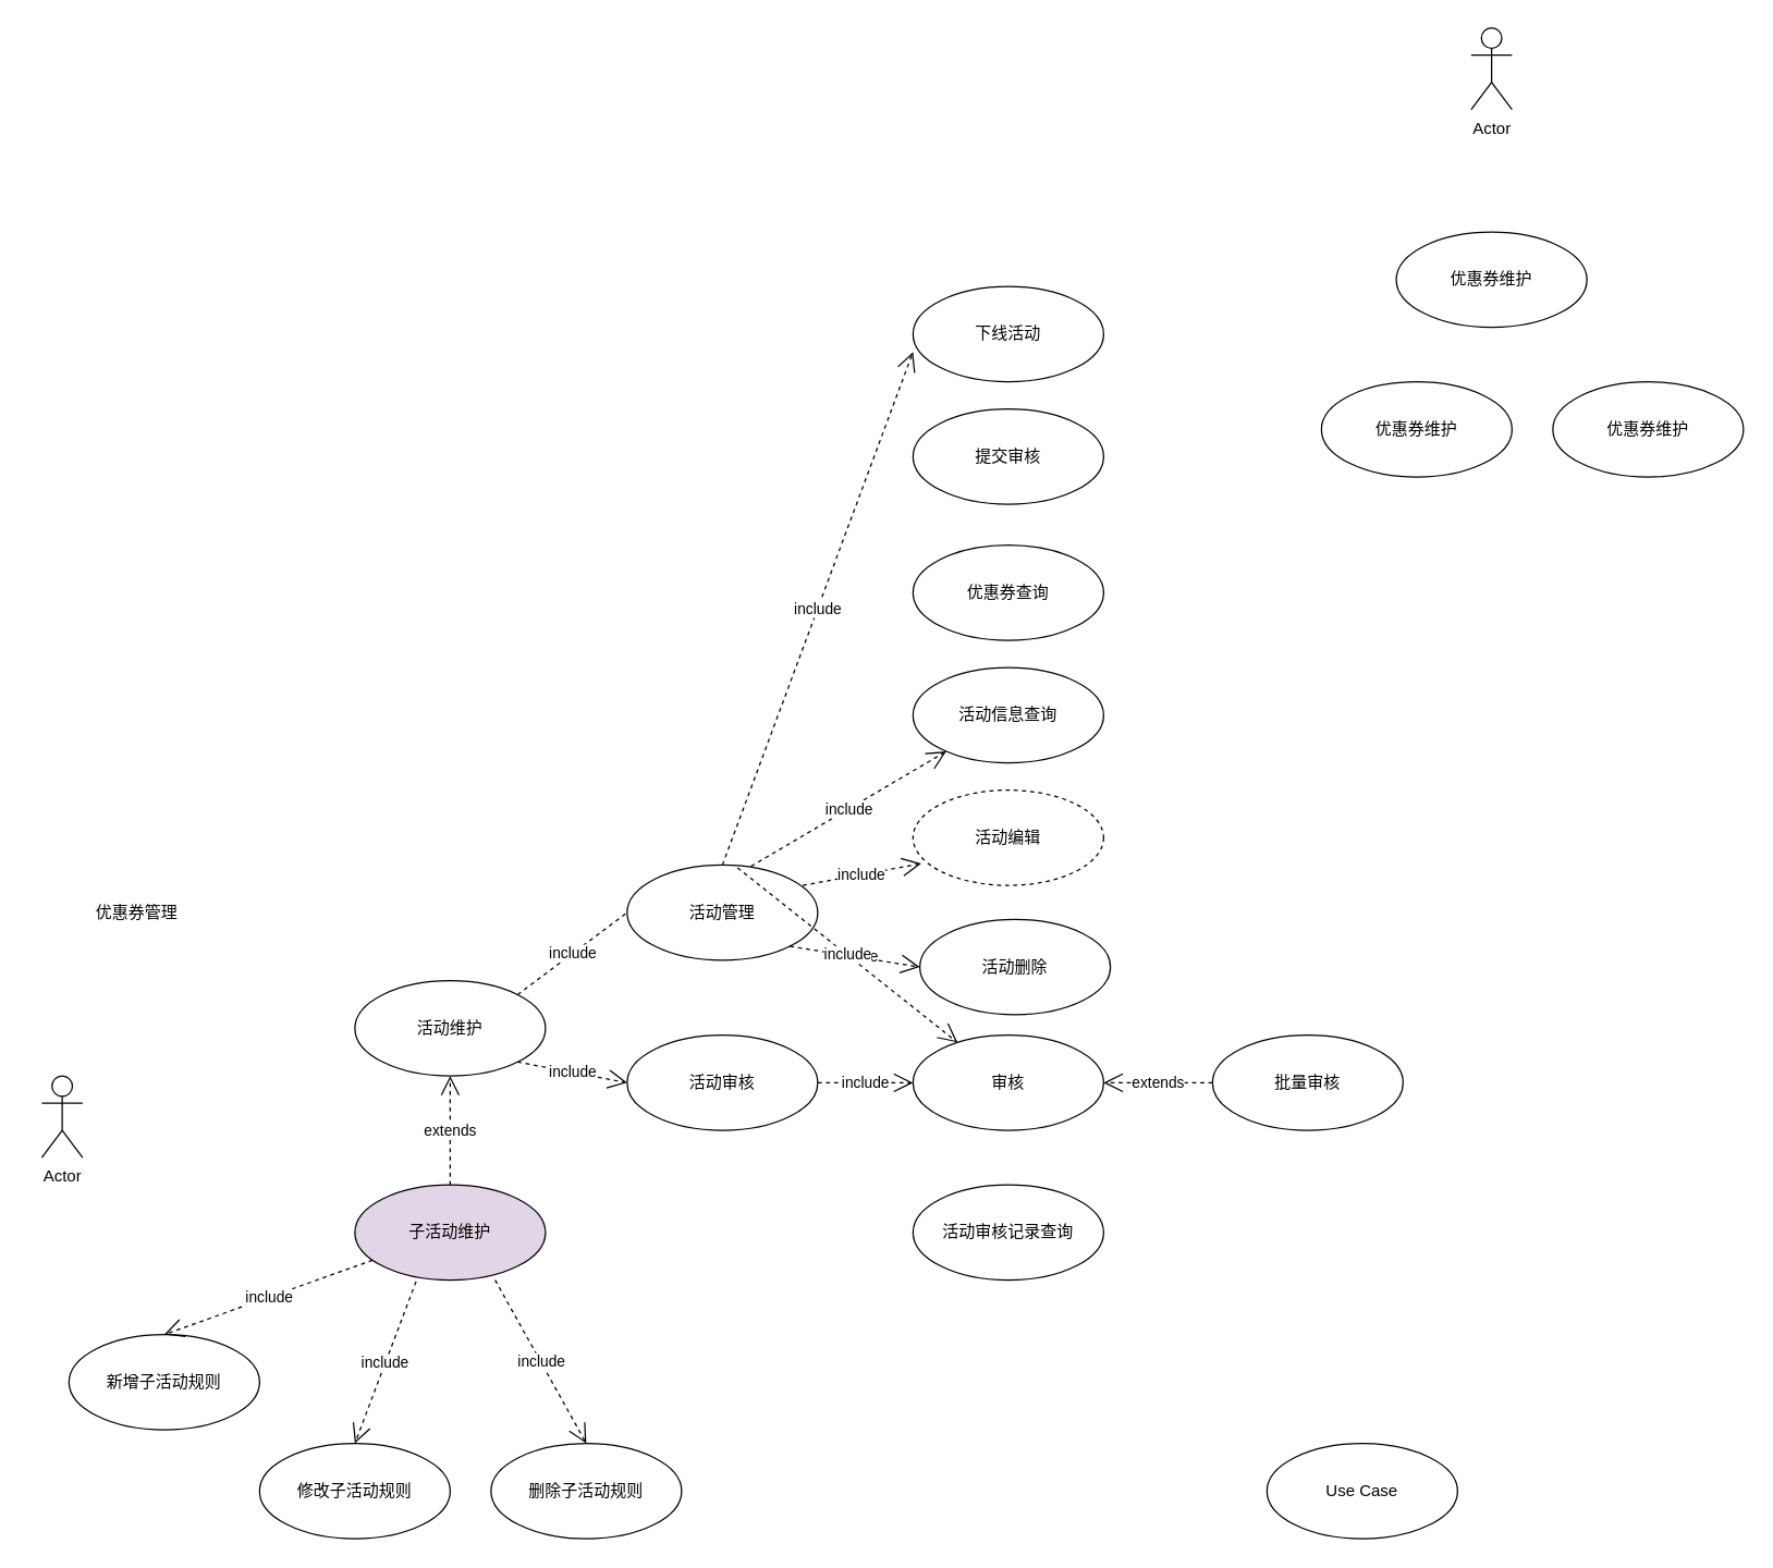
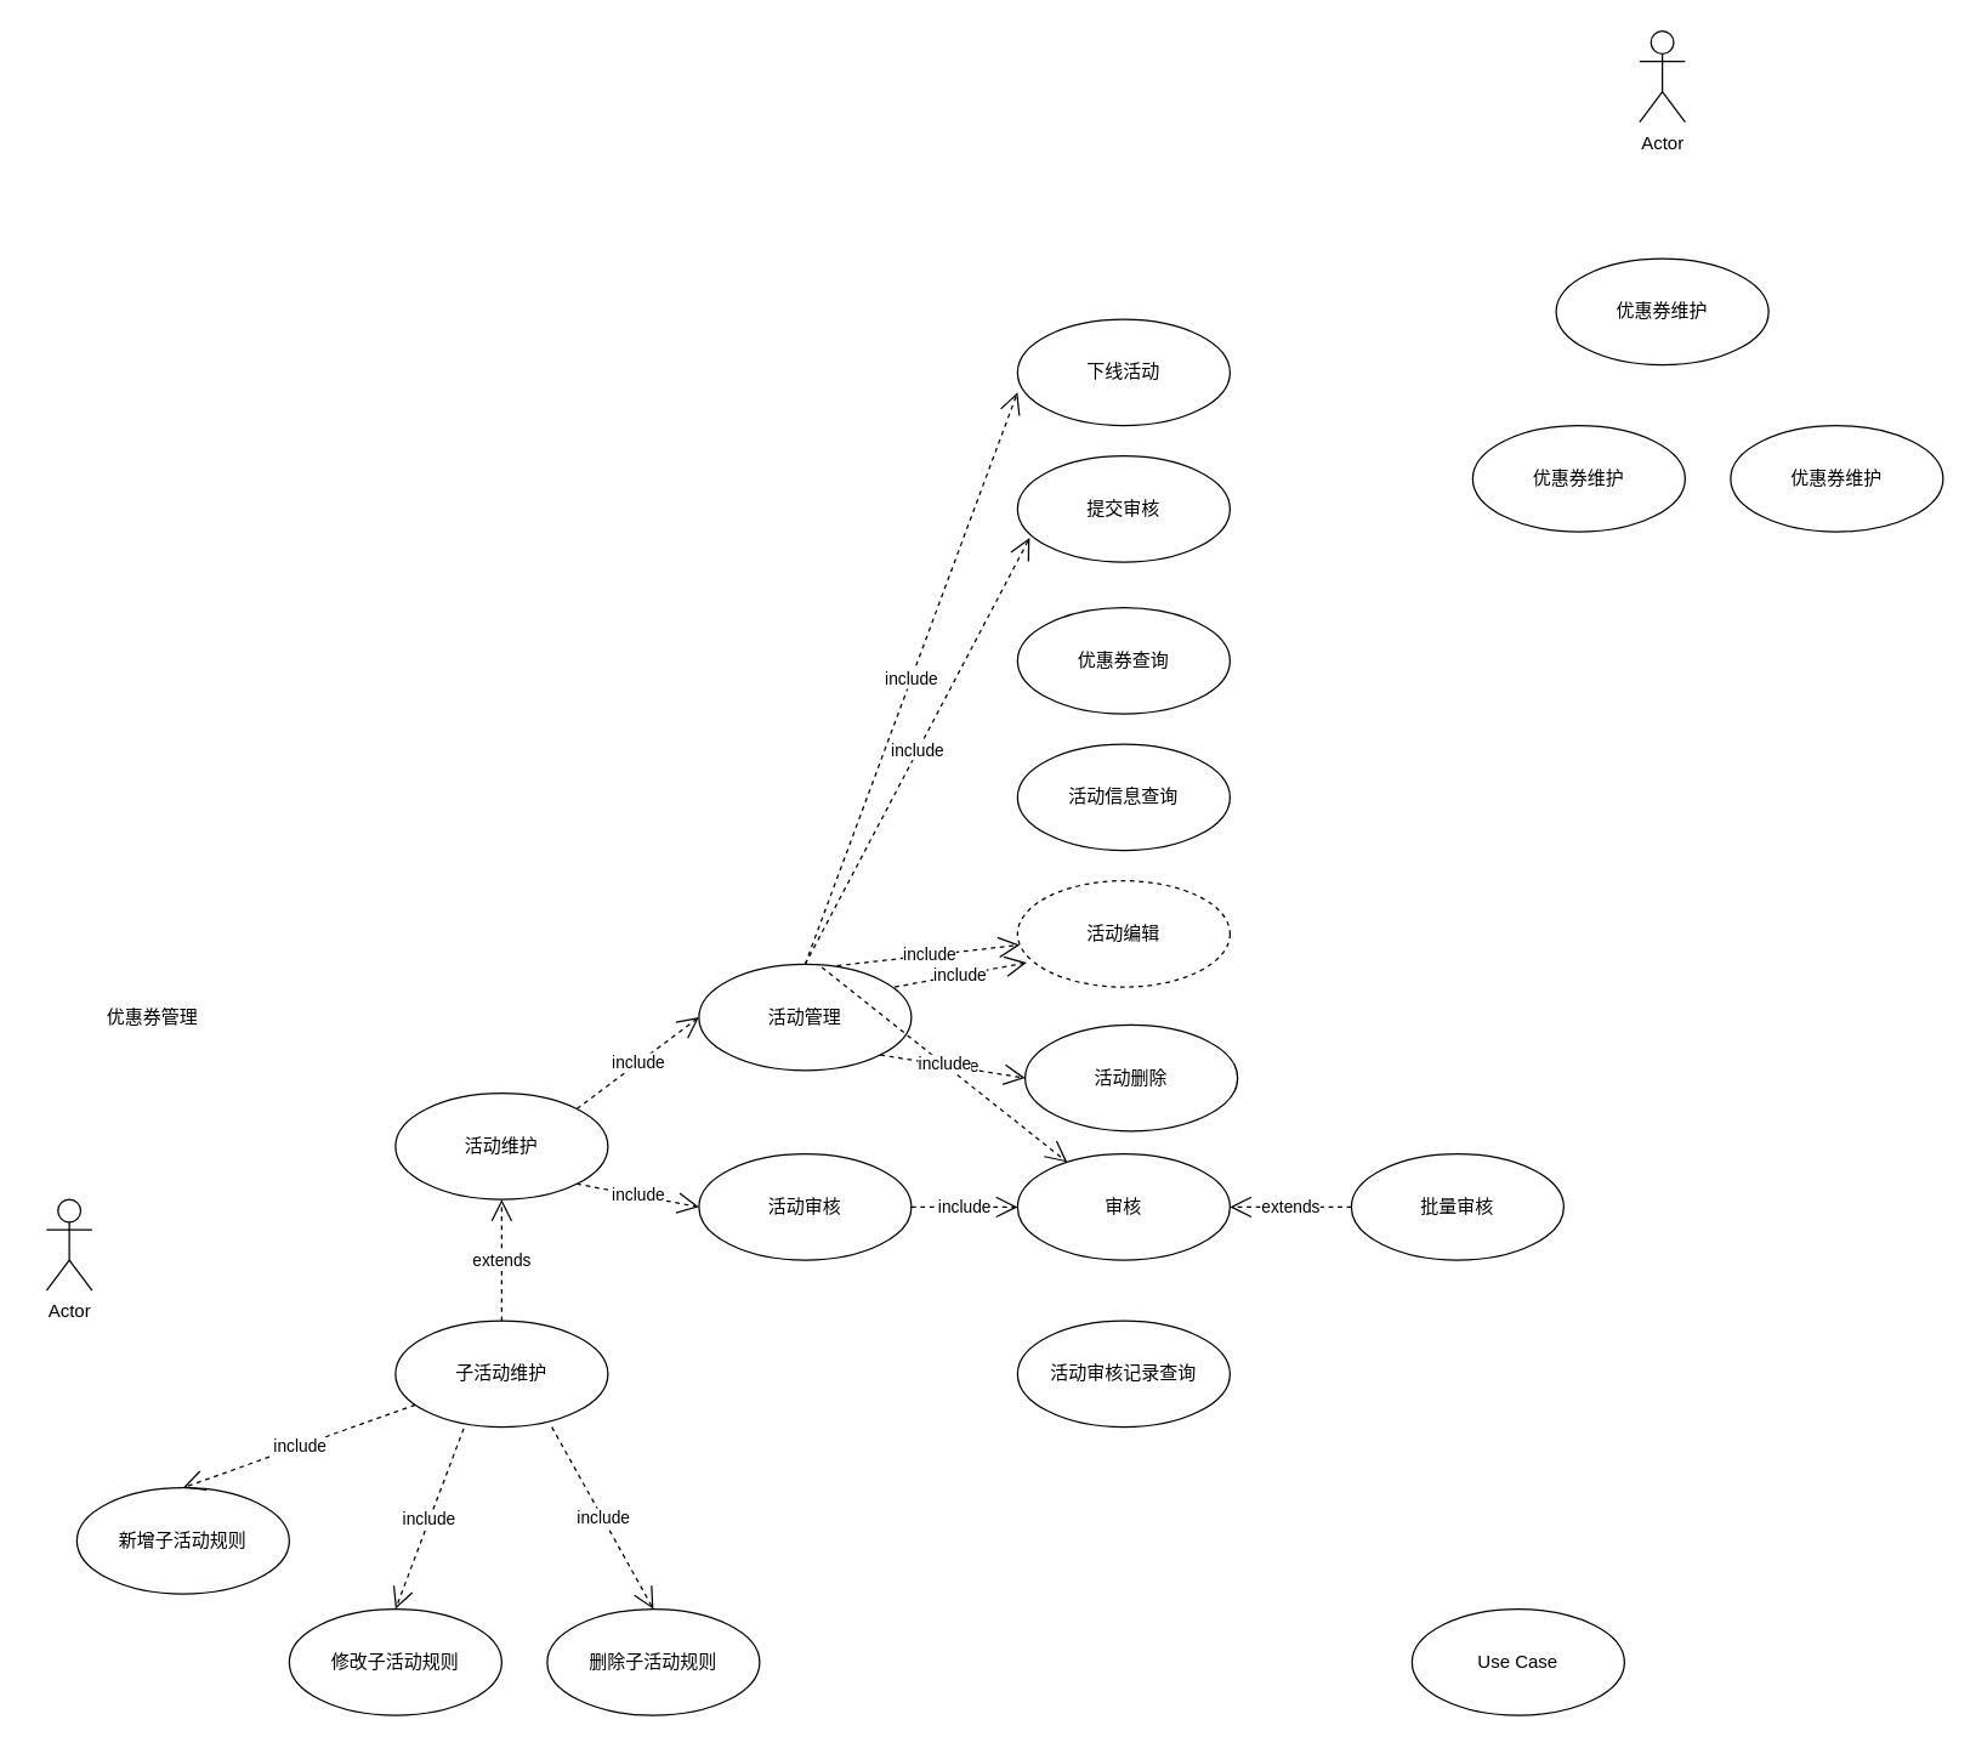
+ <mxCell id="32" value="include" style="endArrow=open;endSize=12;dashed=1;html=1;entryX=0.057;entryY=0.771;entryDx=0;entryDy=0;exitX=0.5;exitY=0;exitDx=0;exitDy=0;entryPerimeter=0;" edge="1" parent="1" source="20" target="18"><mxGeometry width="160" relative="1" as="geometry"><mxPoint x="569.997" y="519.499" as="sourcePoint" /><mxPoint x="660.5" y="519.75" as="targetPoint" /></mxGeometry></mxCell>
- <mxCell id="31" value="include" style="endArrow=open;endSize=12;dashed=1;html=1;exitX=0.65;exitY=0.014;exitDx=0;exitDy=0;exitPerimeter=0;" edge="1" parent="1" source="20" target="17"><mxGeometry width="160" relative="1" as="geometry"><mxPoint x="569.997" y="599.999" as="sourcePoint" /><mxPoint x="660.5" y="600.25" as="targetPoint" /></mxGeometry></mxCell>
+ <mxCell id="31" value="include" style="endArrow=open;endSize=12;dashed=1;html=1;exitX=0.65;exitY=0.014;exitDx=0;exitDy=0;exitPerimeter=0;" edge="1" parent="1" source="20" target="16"><mxGeometry width="160" relative="1" as="geometry"><mxPoint x="569.997" y="599.999" as="sourcePoint" /><mxPoint x="660.5" y="600.25" as="targetPoint" /></mxGeometry></mxCell>
- <mxCell id="25" value="include" style="endArrow=none;endSize=12;dashed=1;html=1;entryX=0;entryY=0.5;entryDx=0;entryDy=0;exitX=1;exitY=0;exitDx=0;exitDy=0;" edge="1" parent="1" source="3" target="20"><mxGeometry width="160" relative="1" as="geometry"><mxPoint x="283.039" y="935.343" as="sourcePoint" /><mxPoint x="130" y="990" as="targetPoint" /></mxGeometry></mxCell>
+ <mxCell id="25" value="include" style="endArrow=open;endSize=12;dashed=1;html=1;entryX=0;entryY=0.5;entryDx=0;entryDy=0;exitX=1;exitY=0;exitDx=0;exitDy=0;" edge="1" parent="1" source="3" target="20"><mxGeometry width="160" relative="1" as="geometry"><mxPoint x="283.039" y="935.343" as="sourcePoint" /><mxPoint x="130" y="990" as="targetPoint" /></mxGeometry></mxCell>
- <mxCell id="6" value="子活动维护" style="ellipse;whiteSpace=wrap;html=1;fillColor=#e1d5e7;" vertex="1" parent="1"><mxGeometry x="260" y="870" width="140" height="70" as="geometry" /></mxCell>
+ <mxCell id="6" value="子活动维护" style="ellipse;whiteSpace=wrap;html=1;" vertex="1" parent="1"><mxGeometry x="260" y="870" width="140" height="70" as="geometry" /></mxCell>
